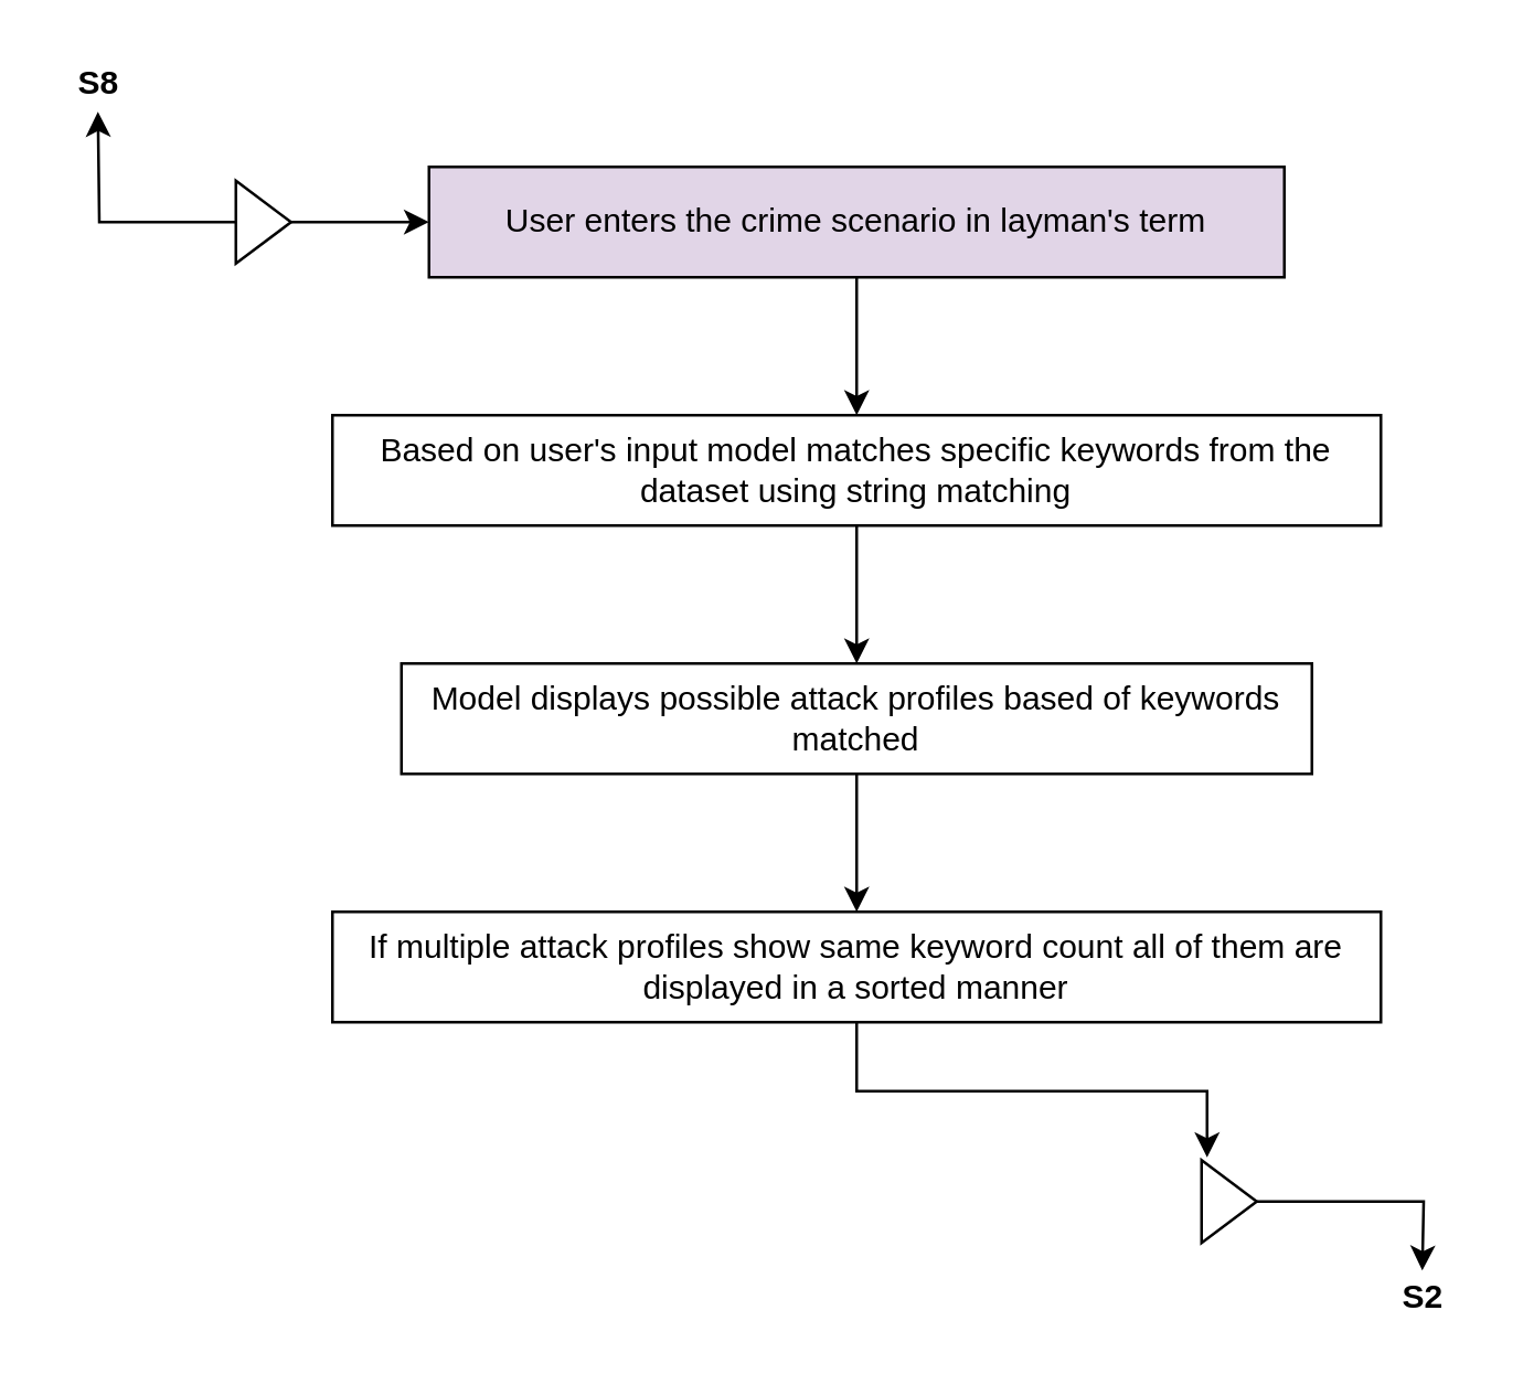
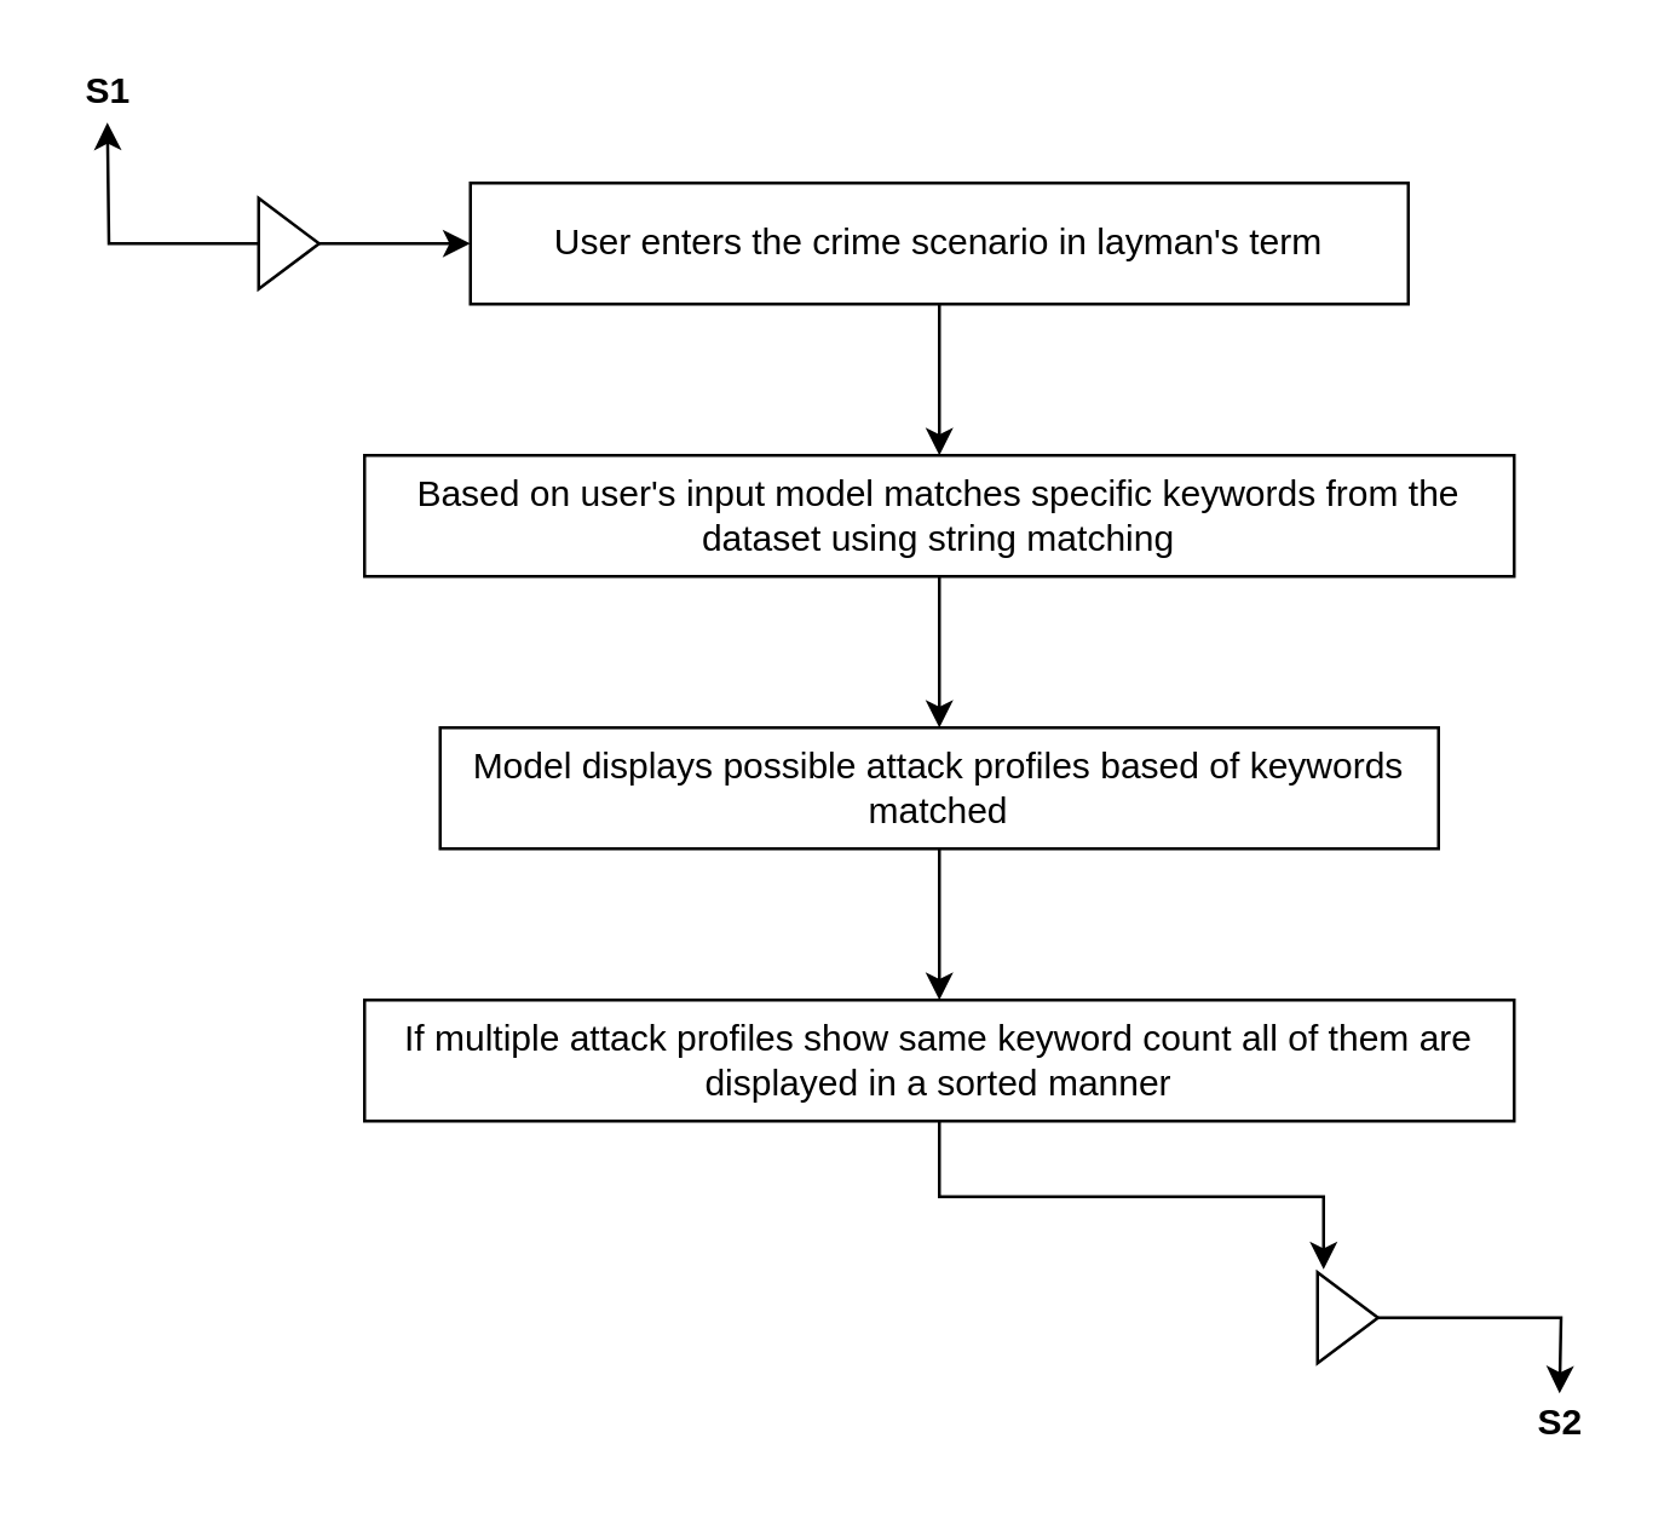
- <mxCell id="13" value="&lt;b&gt;S8&lt;/b&gt;" style="text;html=1;align=center;verticalAlign=middle;resizable=0;points=[];autosize=1;strokeColor=none;fillColor=none;" vertex="1" parent="1"><mxGeometry x="20" y="20" width="30" height="20" as="geometry" /></mxCell>
+ <mxCell id="13" value="&lt;b&gt;S1&lt;/b&gt;" style="text;html=1;align=center;verticalAlign=middle;resizable=0;points=[];autosize=1;strokeColor=none;fillColor=none;" vertex="1" parent="1"><mxGeometry x="20" y="20" width="30" height="20" as="geometry" /></mxCell>
- <mxCell id="3" value="User enters the crime scenario in layman's term" style="rounded=0;whiteSpace=wrap;html=1;fillColor=#e1d5e7;" vertex="1" parent="1"><mxGeometry x="155" y="60" width="310" height="40" as="geometry" /></mxCell>
+ <mxCell id="3" value="User enters the crime scenario in layman's term" style="rounded=0;whiteSpace=wrap;html=1;" vertex="1" parent="1"><mxGeometry x="155" y="60" width="310" height="40" as="geometry" /></mxCell>
